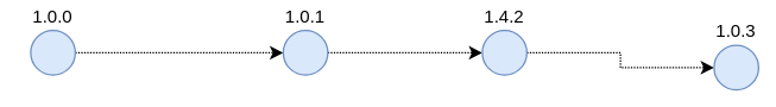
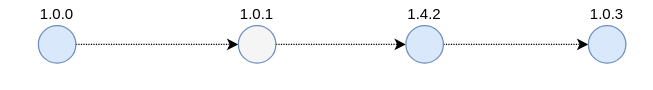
- <mxCell id="3" value="1.0.0" style="ellipse;whiteSpace=wrap;html=1;aspect=fixed;labelPosition=center;verticalLabelPosition=top;align=center;verticalAlign=bottom;labelBackgroundColor=none;fillColor=#dae8fc;strokeColor=#6c8ebf;" vertex="1" parent="1"><mxGeometry x="20" y="20" width="30" height="30" as="geometry" /></mxCell>
+ <mxCell id="3" value="1.0.0" style="ellipse;whiteSpace=wrap;html=1;aspect=fixed;labelPosition=center;verticalLabelPosition=top;align=center;verticalAlign=bottom;labelBackgroundColor=none;fillColor=#dae8fc;strokeColor=#6c8ebf;" vertex="1" parent="1"><mxGeometry x="30" y="20" width="30" height="30" as="geometry" /></mxCell>
- <mxCell id="5" value="1.0.1" style="ellipse;whiteSpace=wrap;html=1;aspect=fixed;labelPosition=center;verticalLabelPosition=top;align=center;verticalAlign=bottom;labelBackgroundColor=none;fillColor=#dae8fc;strokeColor=#6c8ebf;" vertex="1" parent="1"><mxGeometry x="190" y="20" width="30" height="30" as="geometry" /></mxCell>
+ <mxCell id="5" value="1.0.1" style="ellipse;whiteSpace=wrap;html=1;aspect=fixed;labelPosition=center;verticalLabelPosition=top;align=center;verticalAlign=bottom;labelBackgroundColor=none;fillColor=#f5f5f5;strokeColor=#6c8ebf;" vertex="1" parent="1"><mxGeometry x="190" y="20" width="30" height="30" as="geometry" /></mxCell>
- <mxCell id="8" value="1.0.3" style="ellipse;whiteSpace=wrap;html=1;aspect=fixed;labelPosition=center;verticalLabelPosition=top;align=center;verticalAlign=bottom;labelBackgroundColor=none;fillColor=#dae8fc;strokeColor=#6c8ebf;" vertex="1" parent="1"><mxGeometry x="480" y="30" width="30" height="30" as="geometry" /></mxCell>
+ <mxCell id="8" value="1.0.3" style="ellipse;whiteSpace=wrap;html=1;aspect=fixed;labelPosition=center;verticalLabelPosition=top;align=center;verticalAlign=bottom;labelBackgroundColor=none;fillColor=#dae8fc;strokeColor=#6c8ebf;" vertex="1" parent="1"><mxGeometry x="470" y="20" width="30" height="30" as="geometry" /></mxCell>
